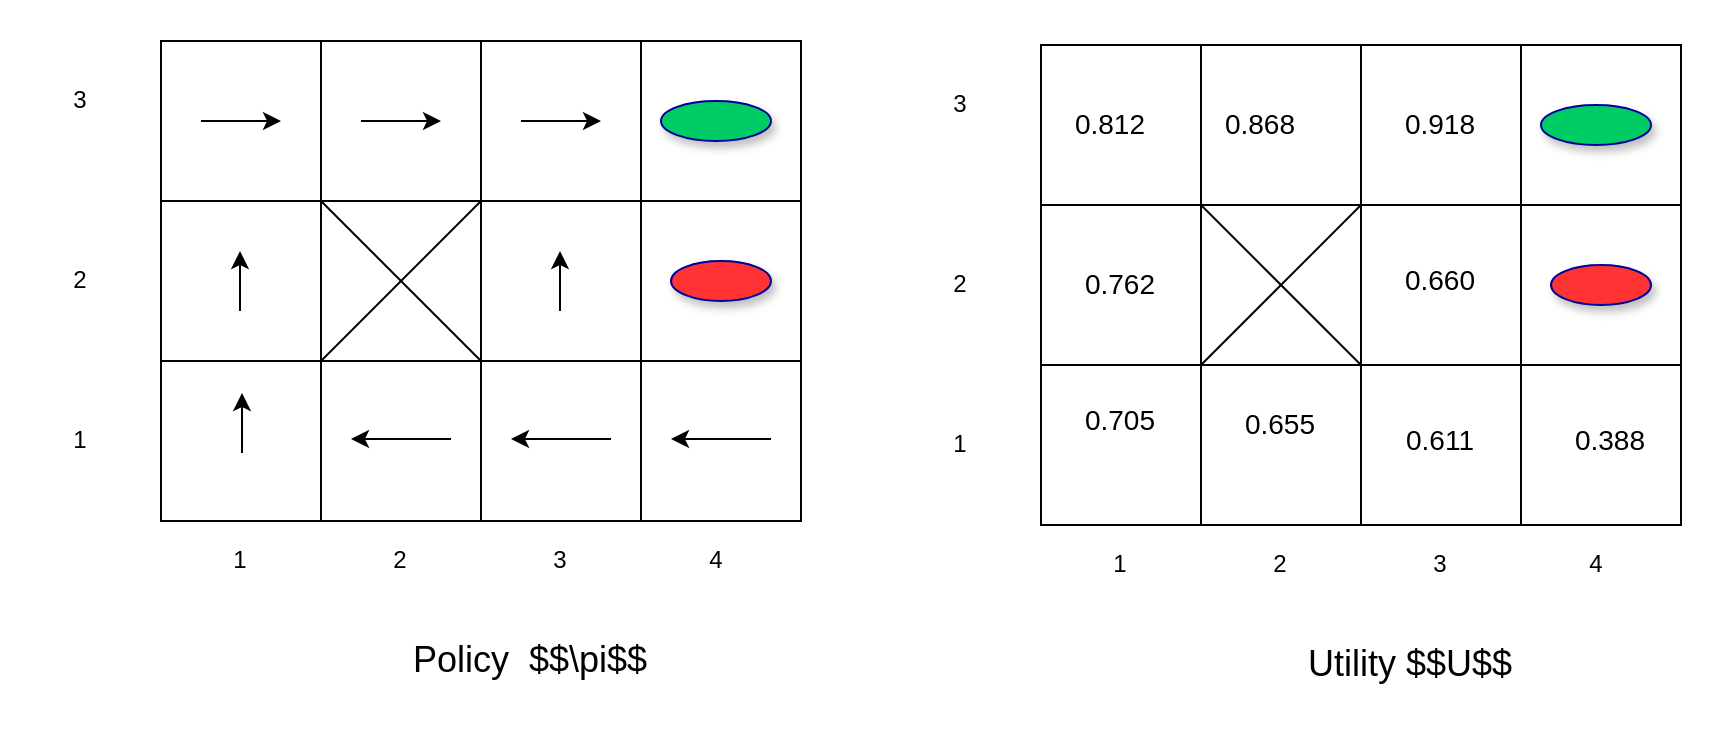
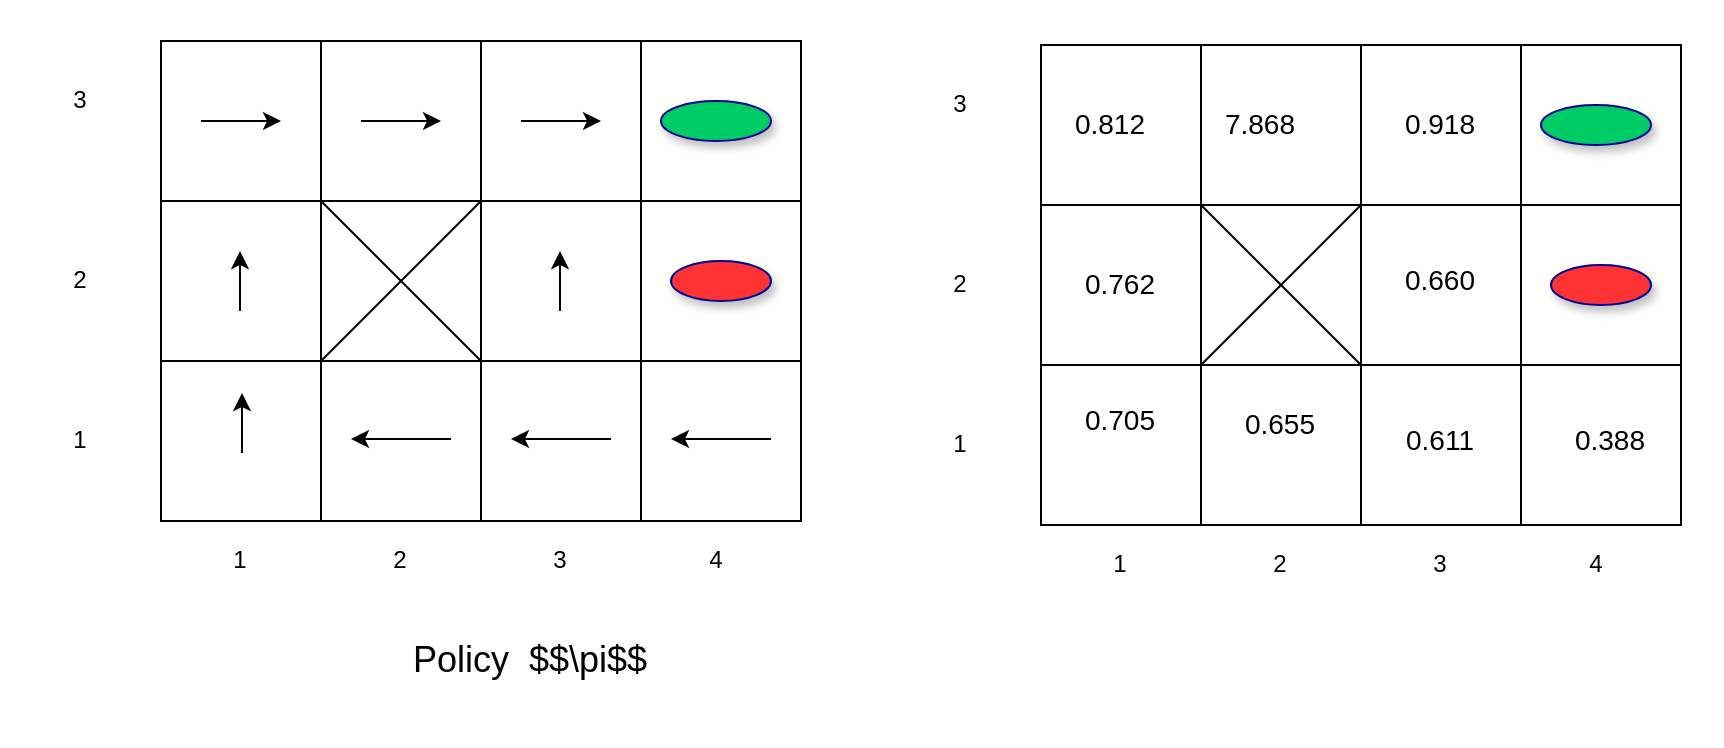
- <mxCell id="60" value="&lt;font style=&quot;font-size: 14px&quot;&gt;0.868&lt;/font&gt;" style="text;html=1;strokeColor=none;fillColor=none;align=center;verticalAlign=middle;whiteSpace=wrap;rounded=0;" vertex="1" parent="1"><mxGeometry x="610" y="52" width="40" height="20" as="geometry" /></mxCell>
+ <mxCell id="60" value="&lt;font style=&quot;font-size: 14px&quot;&gt;7.868&lt;/font&gt;" style="text;html=1;strokeColor=none;fillColor=none;align=center;verticalAlign=middle;whiteSpace=wrap;rounded=0;" vertex="1" parent="1"><mxGeometry x="610" y="52" width="40" height="20" as="geometry" /></mxCell>
- <mxCell id="49" value="&lt;font style=&quot;font-size: 18px&quot;&gt;Utility $$U$$&lt;/font&gt;" style="text;html=1;strokeColor=none;fillColor=none;align=center;verticalAlign=middle;whiteSpace=wrap;rounded=0;" vertex="1" parent="1"><mxGeometry x="610" y="312" width="190" height="40" as="geometry" /></mxCell>
